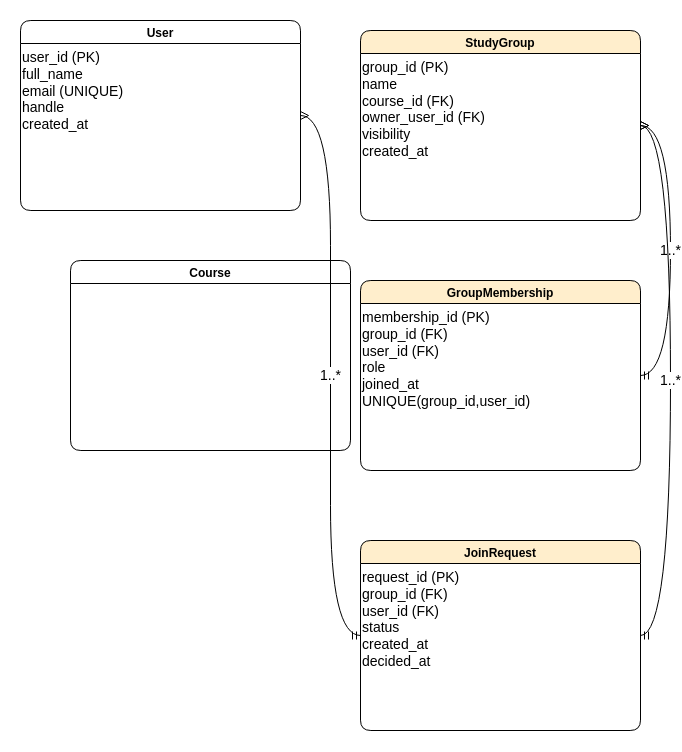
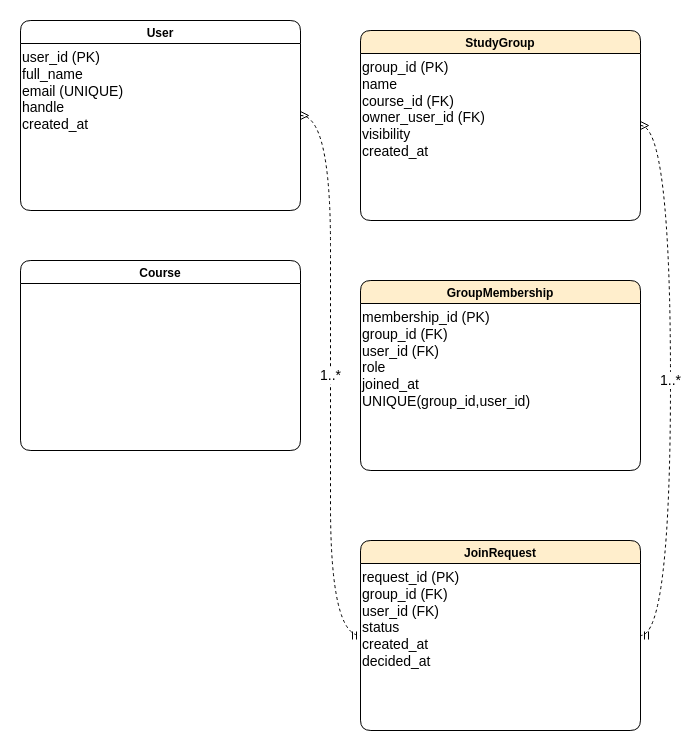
- <mxCell id="11" value="1..*" style="edgeStyle=entityRelationEdgeStyle;html=1;endArrow=ERmandOne;startArrow=ERmany;rounded=0;curved=1;fontSize=14;" parent="1" source="5" target="7" edge="1"><mxGeometry width="100" height="100" relative="1" as="geometry" /></mxCell>
- <mxCell id="12" value="1..*" style="edgeStyle=entityRelationEdgeStyle;html=1;endArrow=ERmandOne;startArrow=ERmany;rounded=0;curved=1;fontSize=14;" parent="1" source="2" target="9" edge="1"><mxGeometry width="100" height="100" relative="1" as="geometry" /></mxCell>
+ <mxCell id="12" value="1..*" style="edgeStyle=entityRelationEdgeStyle;html=1;endArrow=ERmandOne;startArrow=ERmany;rounded=0;curved=1;fontSize=14;dashed=1;" parent="1" source="2" target="9" edge="1"><mxGeometry width="100" height="100" relative="1" as="geometry" /></mxCell>
- <mxCell id="4" value="Course" style="swimlane;rounded=1;fillColor=#FFFFFF;" parent="1" vertex="1"><mxGeometry x="70" y="260" width="280" height="190" as="geometry" /></mxCell>
+ <mxCell id="4" value="Course" style="swimlane;rounded=1;fillColor=#FFFFFF;" parent="1" vertex="1"><mxGeometry x="20" y="260" width="280" height="190" as="geometry" /></mxCell>
- <mxCell id="13" value="1..*" style="edgeStyle=entityRelationEdgeStyle;html=1;endArrow=ERmandOne;startArrow=ERmany;rounded=0;curved=1;fontSize=14;" parent="1" source="5" target="9" edge="1"><mxGeometry width="100" height="100" relative="1" as="geometry" /></mxCell>
+ <mxCell id="13" value="1..*" style="edgeStyle=entityRelationEdgeStyle;html=1;endArrow=ERmandOne;startArrow=ERmany;rounded=0;curved=1;fontSize=14;dashed=1;" parent="1" source="5" target="9" edge="1"><mxGeometry width="100" height="100" relative="1" as="geometry" /></mxCell>
